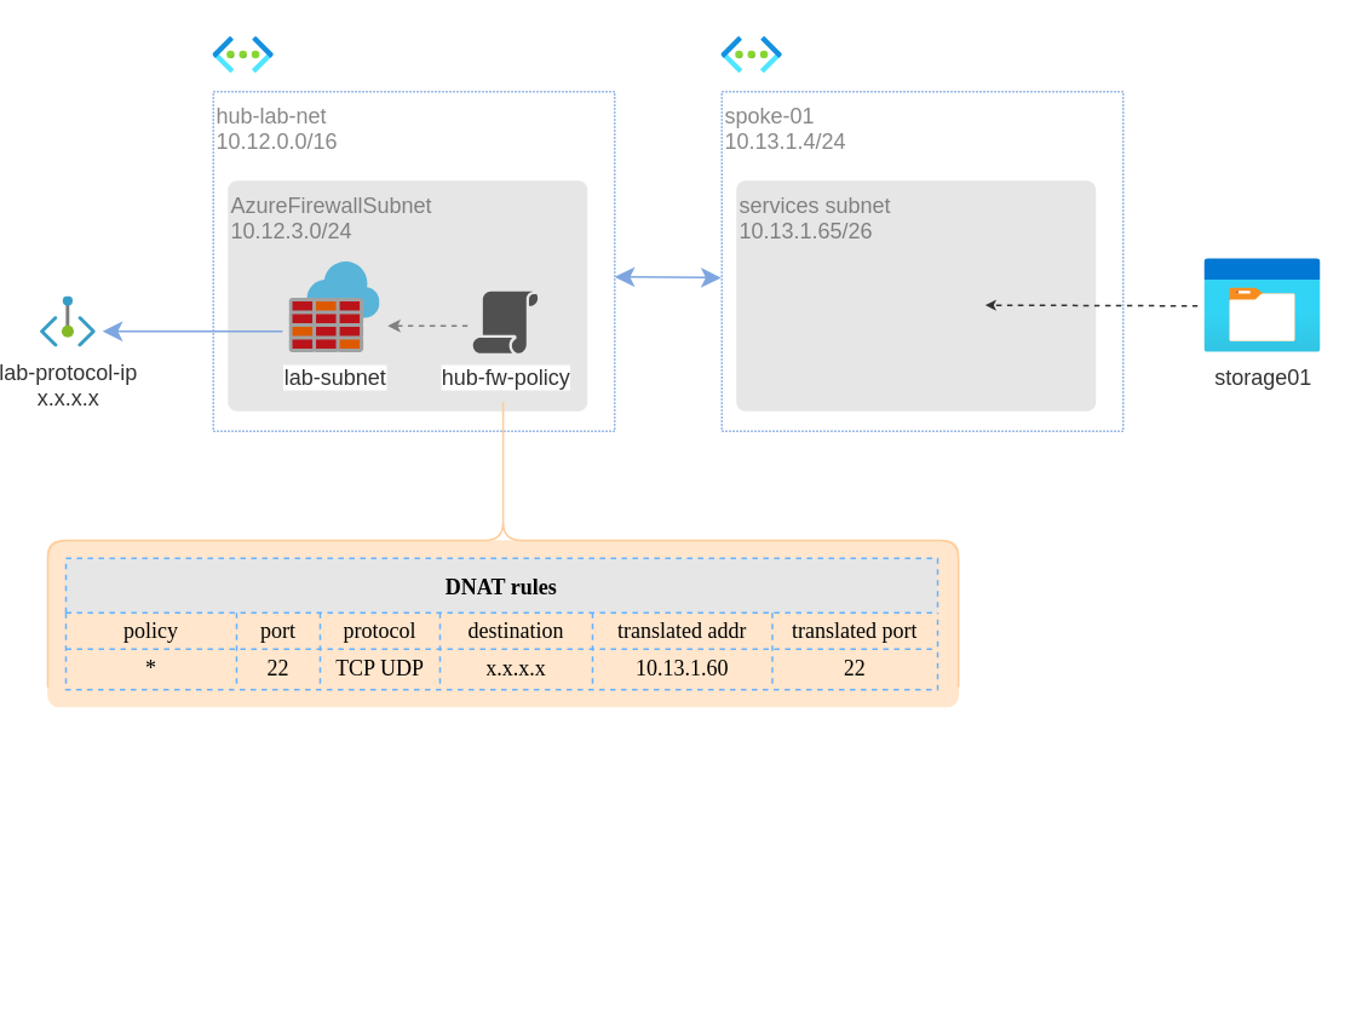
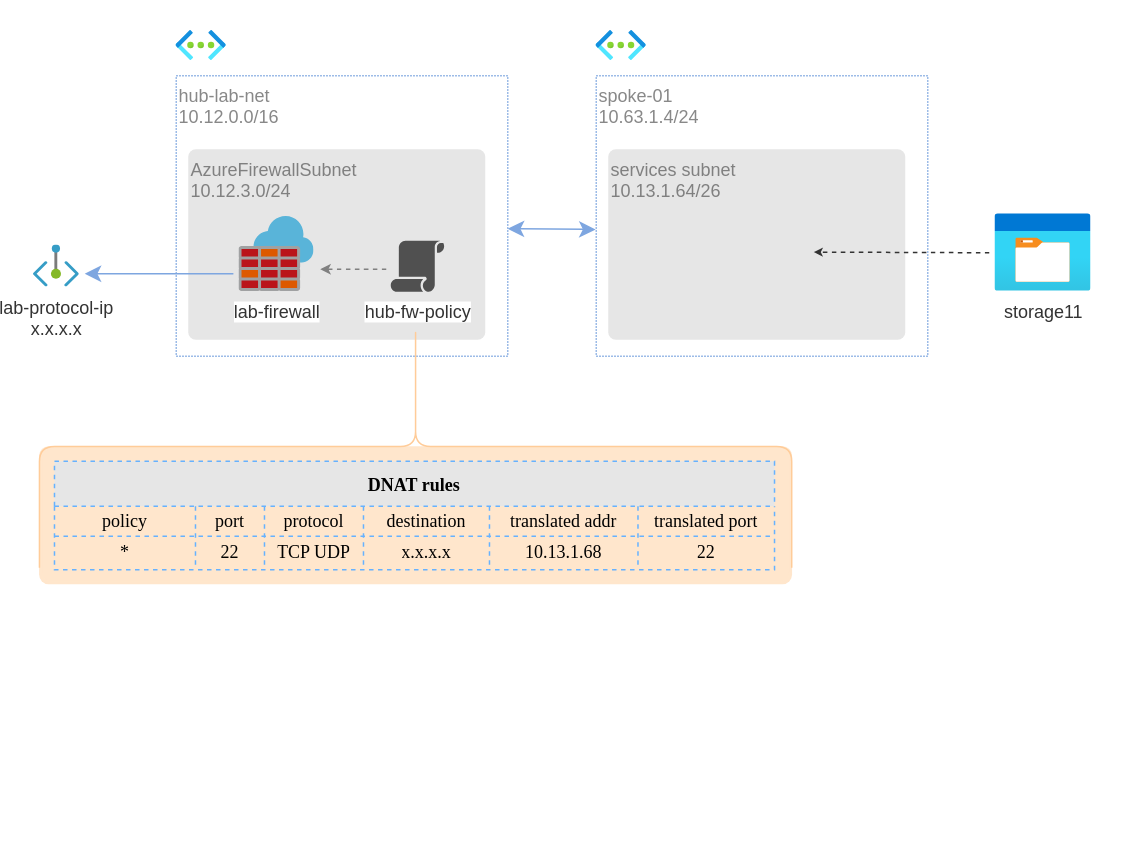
- <mxCell id="2" value="spoke-01&lt;br&gt;10.13.1.4/24" style="verticalLabelPosition=middle;verticalAlign=top;shape=mxgraph.basic.rect;fillColor2=none;strokeWidth=1;size=20;indent=5;fillColor=none;strokeColor=#7EA6E0;dashed=1;dashPattern=1 1;fontColor=#888888;labelPosition=center;align=left;horizontal=1;labelBorderColor=none;html=1;" parent="1" vertex="1"><mxGeometry x="395" y="50" width="221" height="187" as="geometry" /></mxCell>
+ <mxCell id="2" value="spoke-01&lt;br&gt;10.63.1.4/24" style="verticalLabelPosition=middle;verticalAlign=top;shape=mxgraph.basic.rect;fillColor2=none;strokeWidth=1;size=20;indent=5;fillColor=none;strokeColor=#7EA6E0;dashed=1;dashPattern=1 1;fontColor=#888888;labelPosition=center;align=left;horizontal=1;labelBorderColor=none;html=1;" parent="1" vertex="1"><mxGeometry x="395" y="50" width="221" height="187" as="geometry" /></mxCell>
- <mxCell id="4" value="services subnet&lt;br style=&quot;border-color: var(--border-color); font-size: 12px;&quot;&gt;&lt;span style=&quot;font-size: 12px;&quot;&gt;10.13.1.65/26&lt;/span&gt;" style="rounded=1;whiteSpace=wrap;html=1;fontSize=12;strokeColor=none;fillColor=#E6E6E6;arcSize=4;fontColor=#808080;align=left;verticalAlign=top;" parent="1" vertex="1"><mxGeometry x="403" y="99" width="198" height="127" as="geometry" /></mxCell>
+ <mxCell id="4" value="services subnet&lt;br style=&quot;border-color: var(--border-color); font-size: 12px;&quot;&gt;&lt;span style=&quot;font-size: 12px;&quot;&gt;10.13.1.64/26&lt;/span&gt;" style="rounded=1;whiteSpace=wrap;html=1;fontSize=12;strokeColor=none;fillColor=#E6E6E6;arcSize=4;fontColor=#808080;align=left;verticalAlign=top;" parent="1" vertex="1"><mxGeometry x="403" y="99" width="198" height="127" as="geometry" /></mxCell>
- <mxCell id="10" value="lab-subnet" style="image;sketch=0;aspect=fixed;html=1;points=[];align=center;fontSize=12;image=img/lib/mscae/Azure_Firewall.svg;fontColor=#333333;" parent="1" vertex="1"><mxGeometry x="157" y="144" width="50" height="50" as="geometry" /></mxCell>
+ <mxCell id="10" value="lab-firewall" style="image;sketch=0;aspect=fixed;html=1;points=[];align=center;fontSize=12;image=img/lib/mscae/Azure_Firewall.svg;fontColor=#333333;" parent="1" vertex="1"><mxGeometry x="157" y="144" width="50" height="50" as="geometry" /></mxCell>
- <mxCell id="5" value="storage01" style="image;aspect=fixed;html=1;points=[];align=center;fontSize=12;image=img/lib/azure2/general/Storage_Container.svg;fontColor=#333333;" parent="1" vertex="1"><mxGeometry x="661" y="142" width="64" height="52" as="geometry" /></mxCell>
+ <mxCell id="5" value="storage11" style="image;aspect=fixed;html=1;points=[];align=center;fontSize=12;image=img/lib/azure2/general/Storage_Container.svg;fontColor=#333333;" parent="1" vertex="1"><mxGeometry x="661" y="142" width="64" height="52" as="geometry" /></mxCell>
- <mxCell id="30" value="10.13.1.60" style="shape=partialRectangle;html=1;whiteSpace=wrap;connectable=0;fillColor=none;top=0;left=0;bottom=0;right=0;overflow=hidden;dashed=1;strokeColor=#66B2FF;fontFamily=Tahoma;" vertex="1" parent="25"><mxGeometry x="290" width="99" height="22" as="geometry"><mxRectangle width="99" height="22" as="alternateBounds" /></mxGeometry></mxCell>
+ <mxCell id="30" value="10.13.1.68" style="shape=partialRectangle;html=1;whiteSpace=wrap;connectable=0;fillColor=none;top=0;left=0;bottom=0;right=0;overflow=hidden;dashed=1;strokeColor=#66B2FF;fontFamily=Tahoma;" vertex="1" parent="25"><mxGeometry x="290" width="99" height="22" as="geometry"><mxRectangle width="99" height="22" as="alternateBounds" /></mxGeometry></mxCell>
